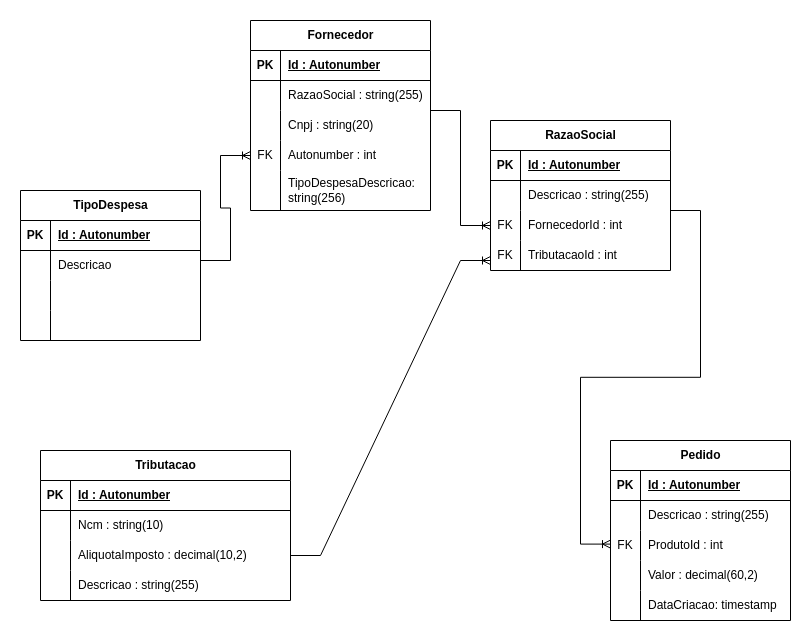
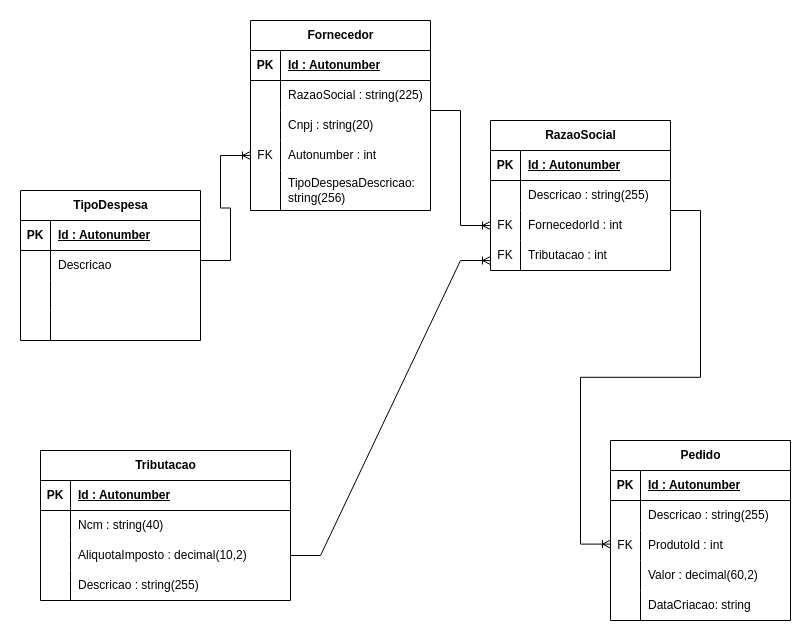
- <mxCell id="8" value="RazaoSocial : string(255)" style="shape=partialRectangle;connectable=0;fillColor=none;top=0;left=0;bottom=0;right=0;align=left;spacingLeft=6;overflow=hidden;whiteSpace=wrap;html=1;" parent="6" vertex="1"><mxGeometry x="30" width="150" height="30" as="geometry"><mxRectangle width="150" height="30" as="alternateBounds" /></mxGeometry></mxCell>
+ <mxCell id="8" value="RazaoSocial : string(225)" style="shape=partialRectangle;connectable=0;fillColor=none;top=0;left=0;bottom=0;right=0;align=left;spacingLeft=6;overflow=hidden;whiteSpace=wrap;html=1;" parent="6" vertex="1"><mxGeometry x="30" width="150" height="30" as="geometry"><mxRectangle width="150" height="30" as="alternateBounds" /></mxGeometry></mxCell>
- <mxCell id="75" value="TributacaoId : int" style="shape=partialRectangle;connectable=0;fillColor=none;top=0;left=0;bottom=0;right=0;align=left;spacingLeft=6;overflow=hidden;whiteSpace=wrap;html=1;" parent="73" vertex="1"><mxGeometry x="30" width="150" height="30" as="geometry"><mxRectangle width="150" height="30" as="alternateBounds" /></mxGeometry></mxCell>
+ <mxCell id="75" value="Tributacao : int" style="shape=partialRectangle;connectable=0;fillColor=none;top=0;left=0;bottom=0;right=0;align=left;spacingLeft=6;overflow=hidden;whiteSpace=wrap;html=1;" parent="73" vertex="1"><mxGeometry x="30" width="150" height="30" as="geometry"><mxRectangle width="150" height="30" as="alternateBounds" /></mxGeometry></mxCell>
- <mxCell id="24" value="Ncm : string(10)" style="shape=partialRectangle;connectable=0;fillColor=none;top=0;left=0;bottom=0;right=0;align=left;spacingLeft=6;overflow=hidden;whiteSpace=wrap;html=1;" parent="22" vertex="1"><mxGeometry x="30" width="220" height="30" as="geometry"><mxRectangle width="220" height="30" as="alternateBounds" /></mxGeometry></mxCell>
+ <mxCell id="24" value="Ncm : string(40)" style="shape=partialRectangle;connectable=0;fillColor=none;top=0;left=0;bottom=0;right=0;align=left;spacingLeft=6;overflow=hidden;whiteSpace=wrap;html=1;" parent="22" vertex="1"><mxGeometry x="30" width="220" height="30" as="geometry"><mxRectangle width="220" height="30" as="alternateBounds" /></mxGeometry></mxCell>
- <mxCell id="46" value="DataCriacao: timestamp" style="shape=partialRectangle;connectable=0;fillColor=none;top=0;left=0;bottom=0;right=0;align=left;spacingLeft=6;overflow=hidden;whiteSpace=wrap;html=1;" parent="44" vertex="1"><mxGeometry x="30" width="150" height="30" as="geometry"><mxRectangle width="150" height="30" as="alternateBounds" /></mxGeometry></mxCell>
+ <mxCell id="46" value="DataCriacao: string" style="shape=partialRectangle;connectable=0;fillColor=none;top=0;left=0;bottom=0;right=0;align=left;spacingLeft=6;overflow=hidden;whiteSpace=wrap;html=1;" parent="44" vertex="1"><mxGeometry x="30" width="150" height="30" as="geometry"><mxRectangle width="150" height="30" as="alternateBounds" /></mxGeometry></mxCell>
